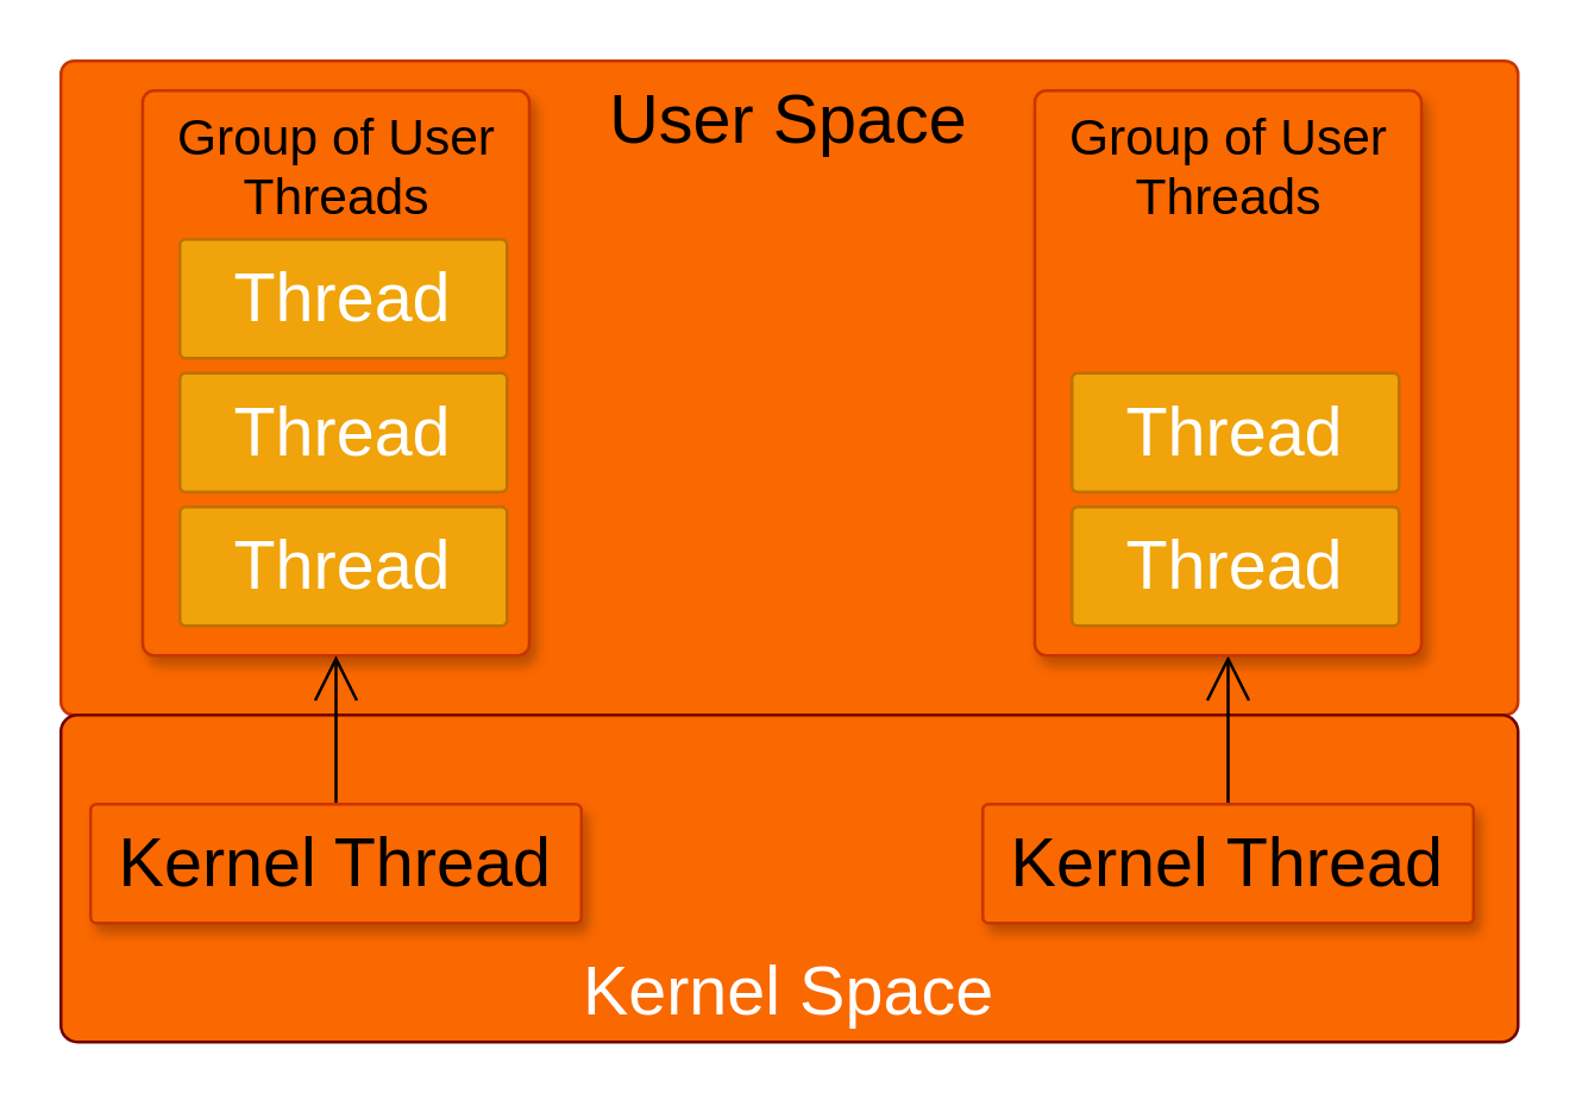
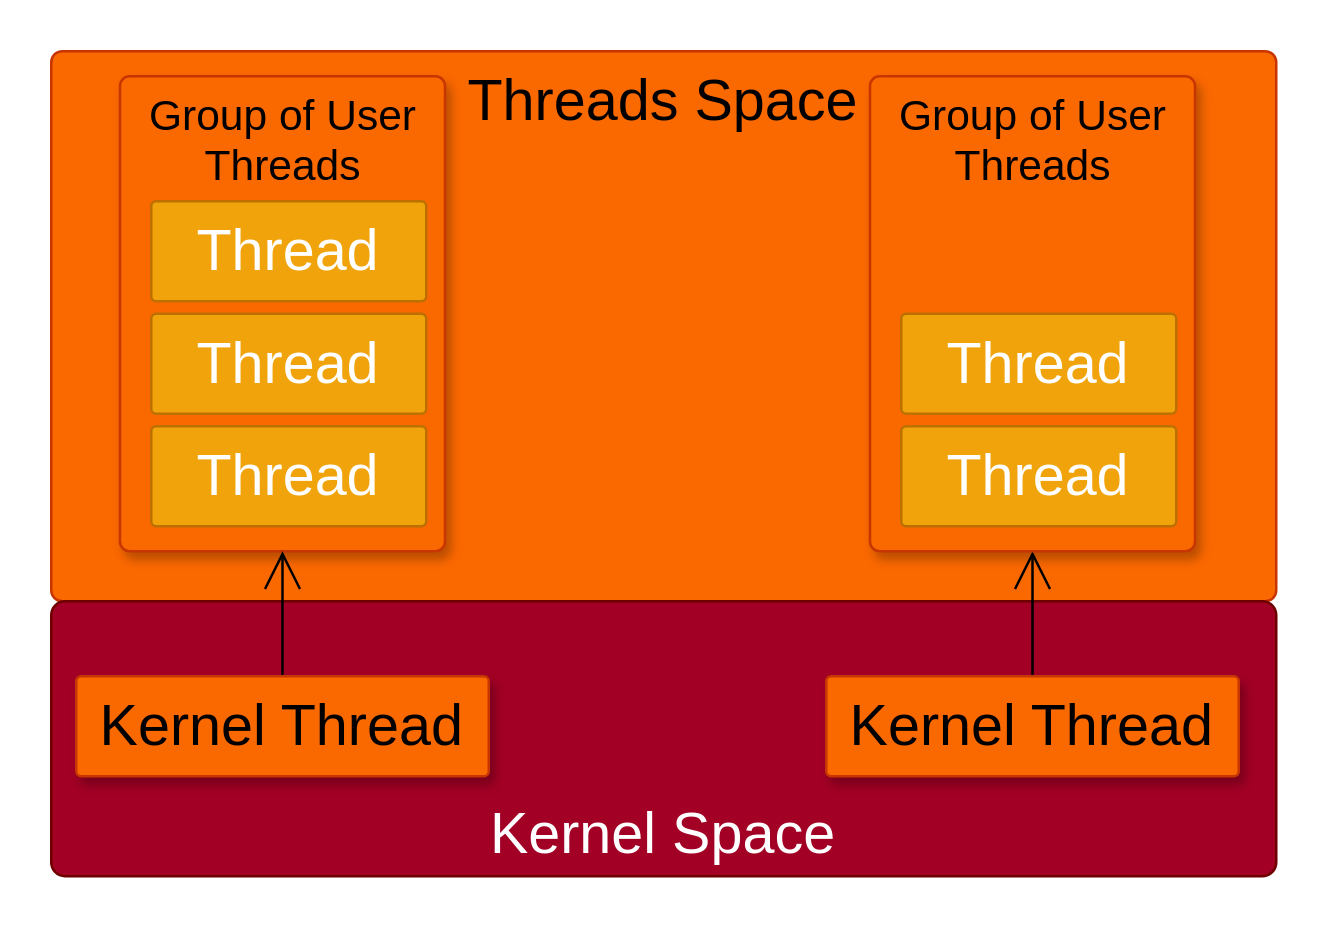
- <mxCell id="2" value="&lt;font style=&quot;font-size: 23px&quot;&gt;User Space&lt;br&gt;&lt;/font&gt;" style="rounded=1;whiteSpace=wrap;html=1;verticalAlign=top;arcSize=2;fillColor=#fa6800;strokeColor=#C73500;" vertex="1" parent="1"><mxGeometry width="490" height="220" as="geometry" x="20" y="20" /></mxCell>
+ <mxCell id="2" value="&lt;font style=&quot;font-size: 23px&quot;&gt;Threads Space&lt;br&gt;&lt;/font&gt;" style="rounded=1;whiteSpace=wrap;html=1;verticalAlign=top;arcSize=2;fillColor=#fa6800;strokeColor=#C73500;" vertex="1" parent="1"><mxGeometry width="490" height="220" as="geometry" x="20" y="20" /></mxCell>
- <mxCell id="4" value="&lt;font style=&quot;font-size: 23px&quot;&gt;Kernel Space&lt;br&gt;&lt;/font&gt;" style="rounded=1;whiteSpace=wrap;html=1;verticalAlign=bottom;arcSize=5;fillColor=#fa6800;strokeColor=#6F0000;fontColor=#ffffff;" vertex="1" parent="1"><mxGeometry y="240" width="490" height="110" as="geometry" x="20" /></mxCell>
+ <mxCell id="4" value="&lt;font style=&quot;font-size: 23px&quot;&gt;Kernel Space&lt;br&gt;&lt;/font&gt;" style="rounded=1;whiteSpace=wrap;html=1;verticalAlign=bottom;arcSize=5;fillColor=#a20025;strokeColor=#6F0000;fontColor=#ffffff;" vertex="1" parent="1"><mxGeometry y="240" width="490" height="110" as="geometry" x="20" /></mxCell>
